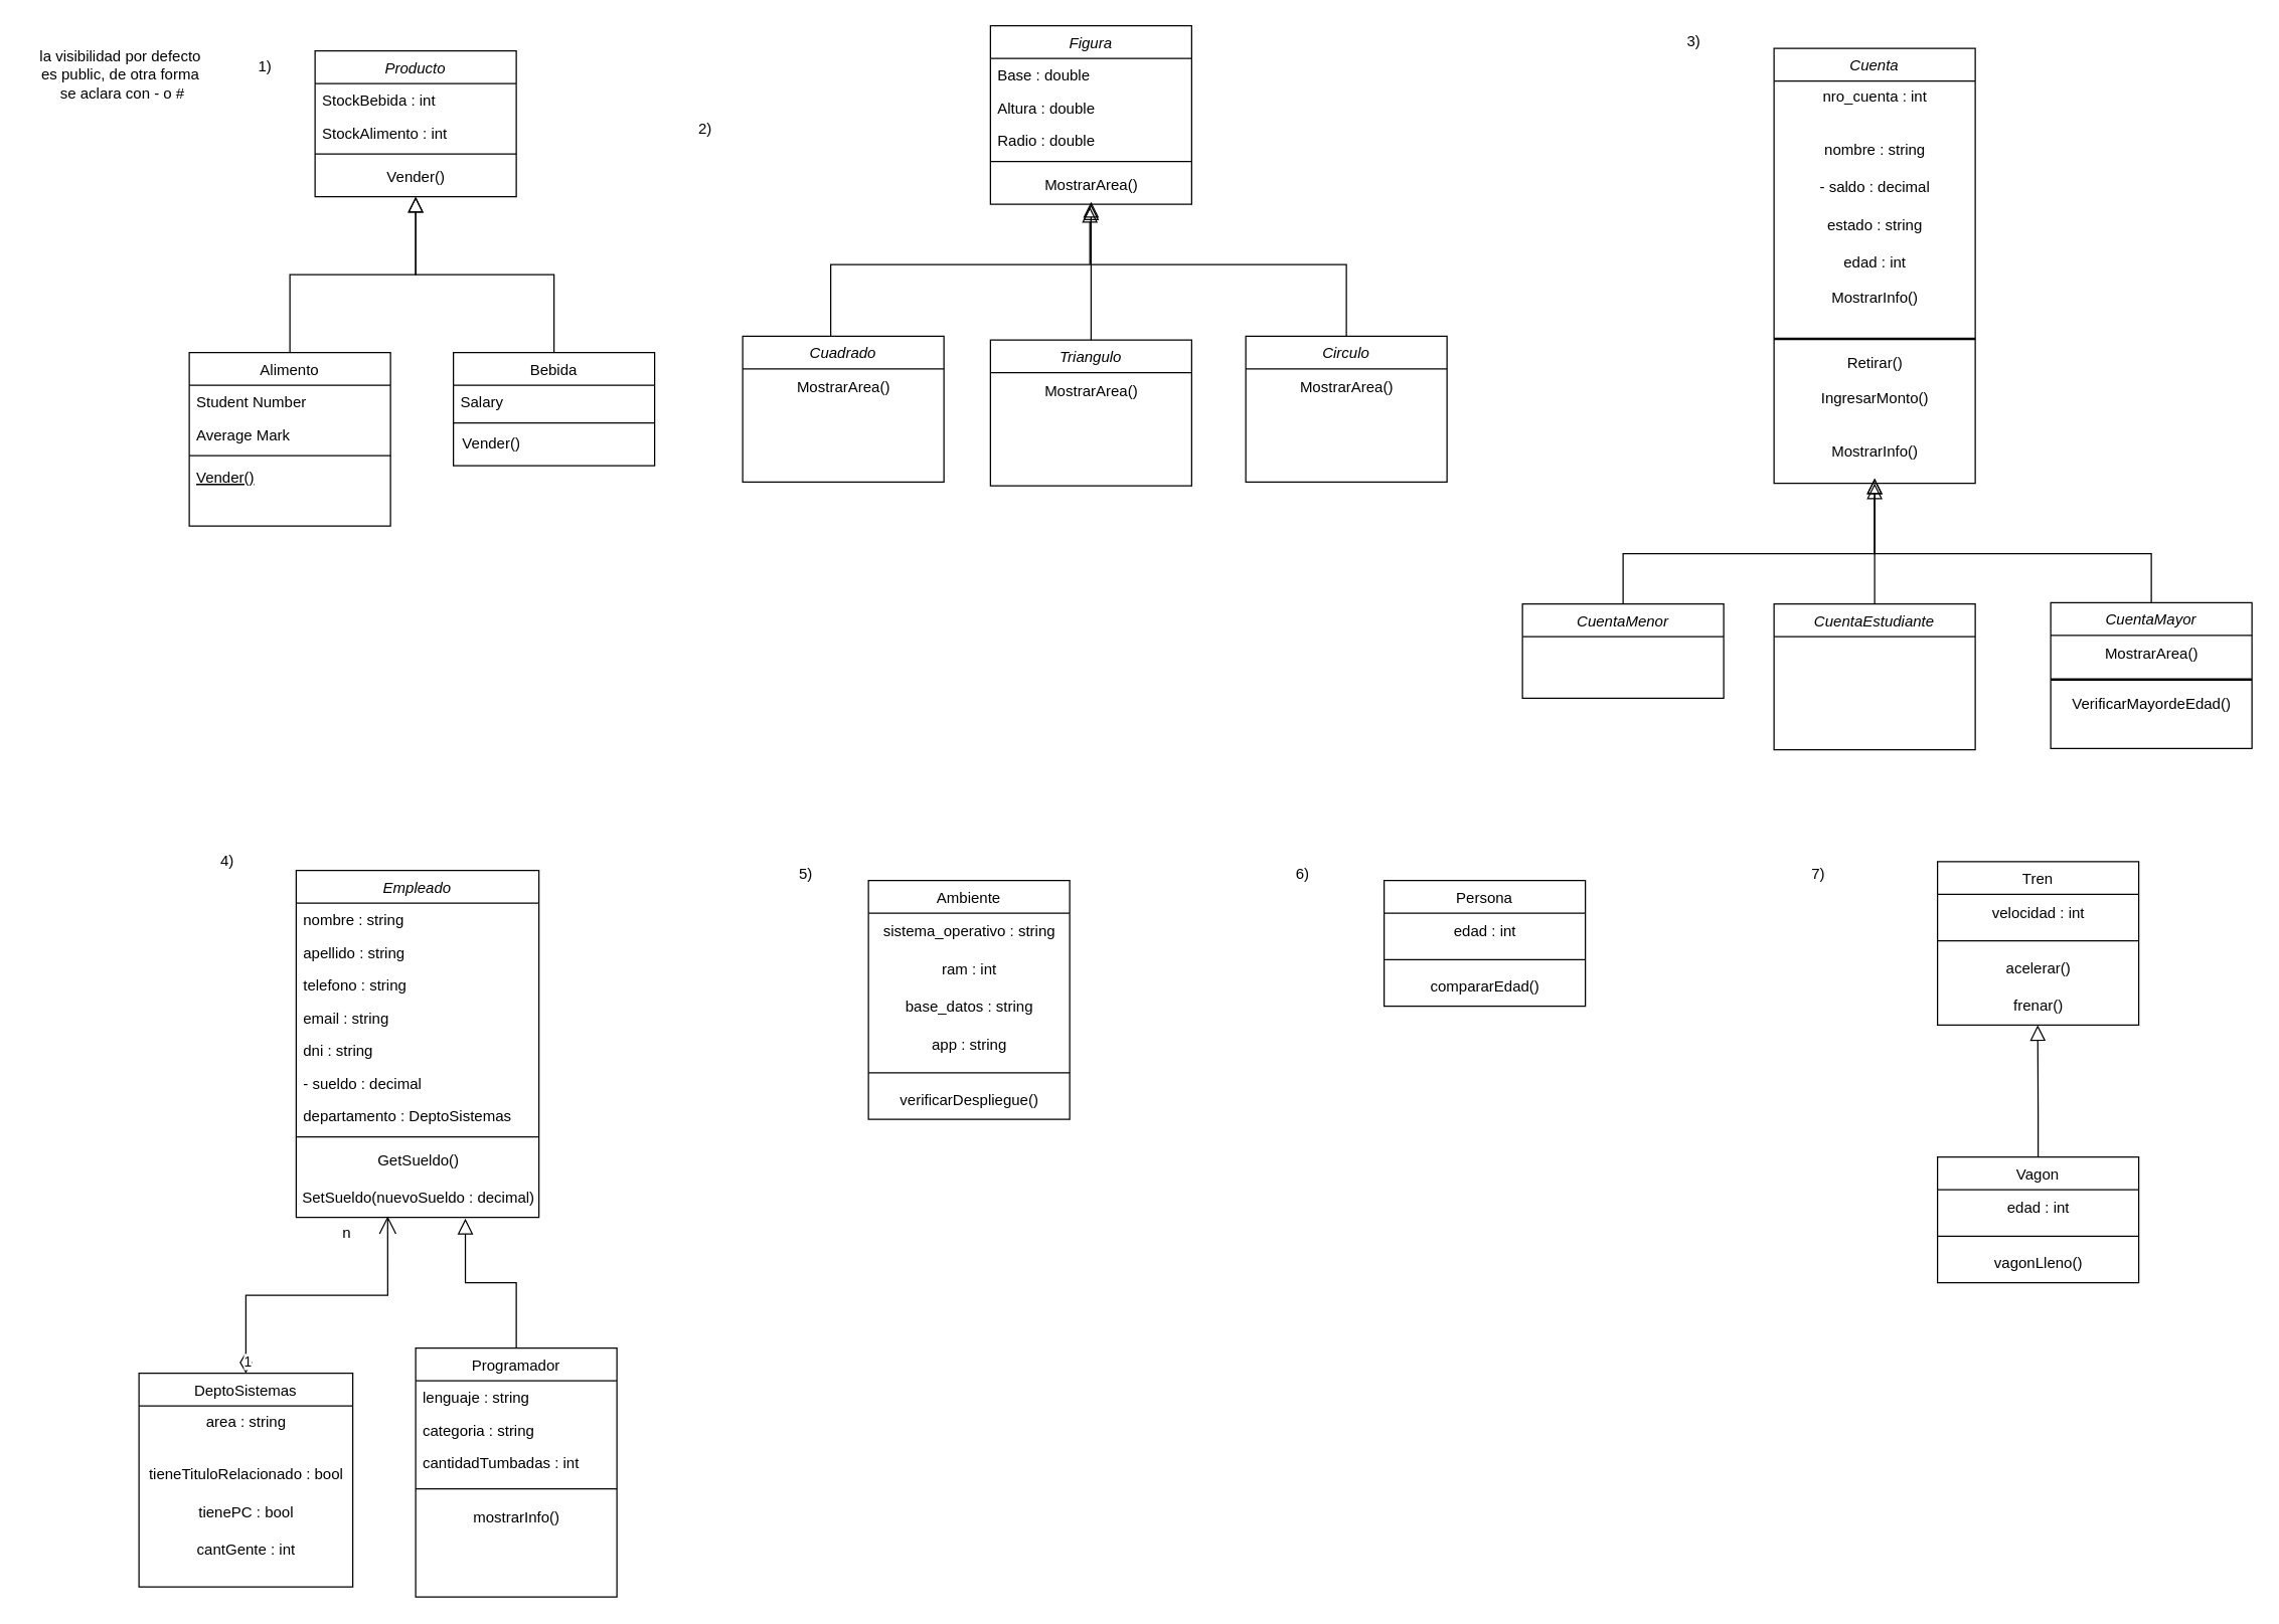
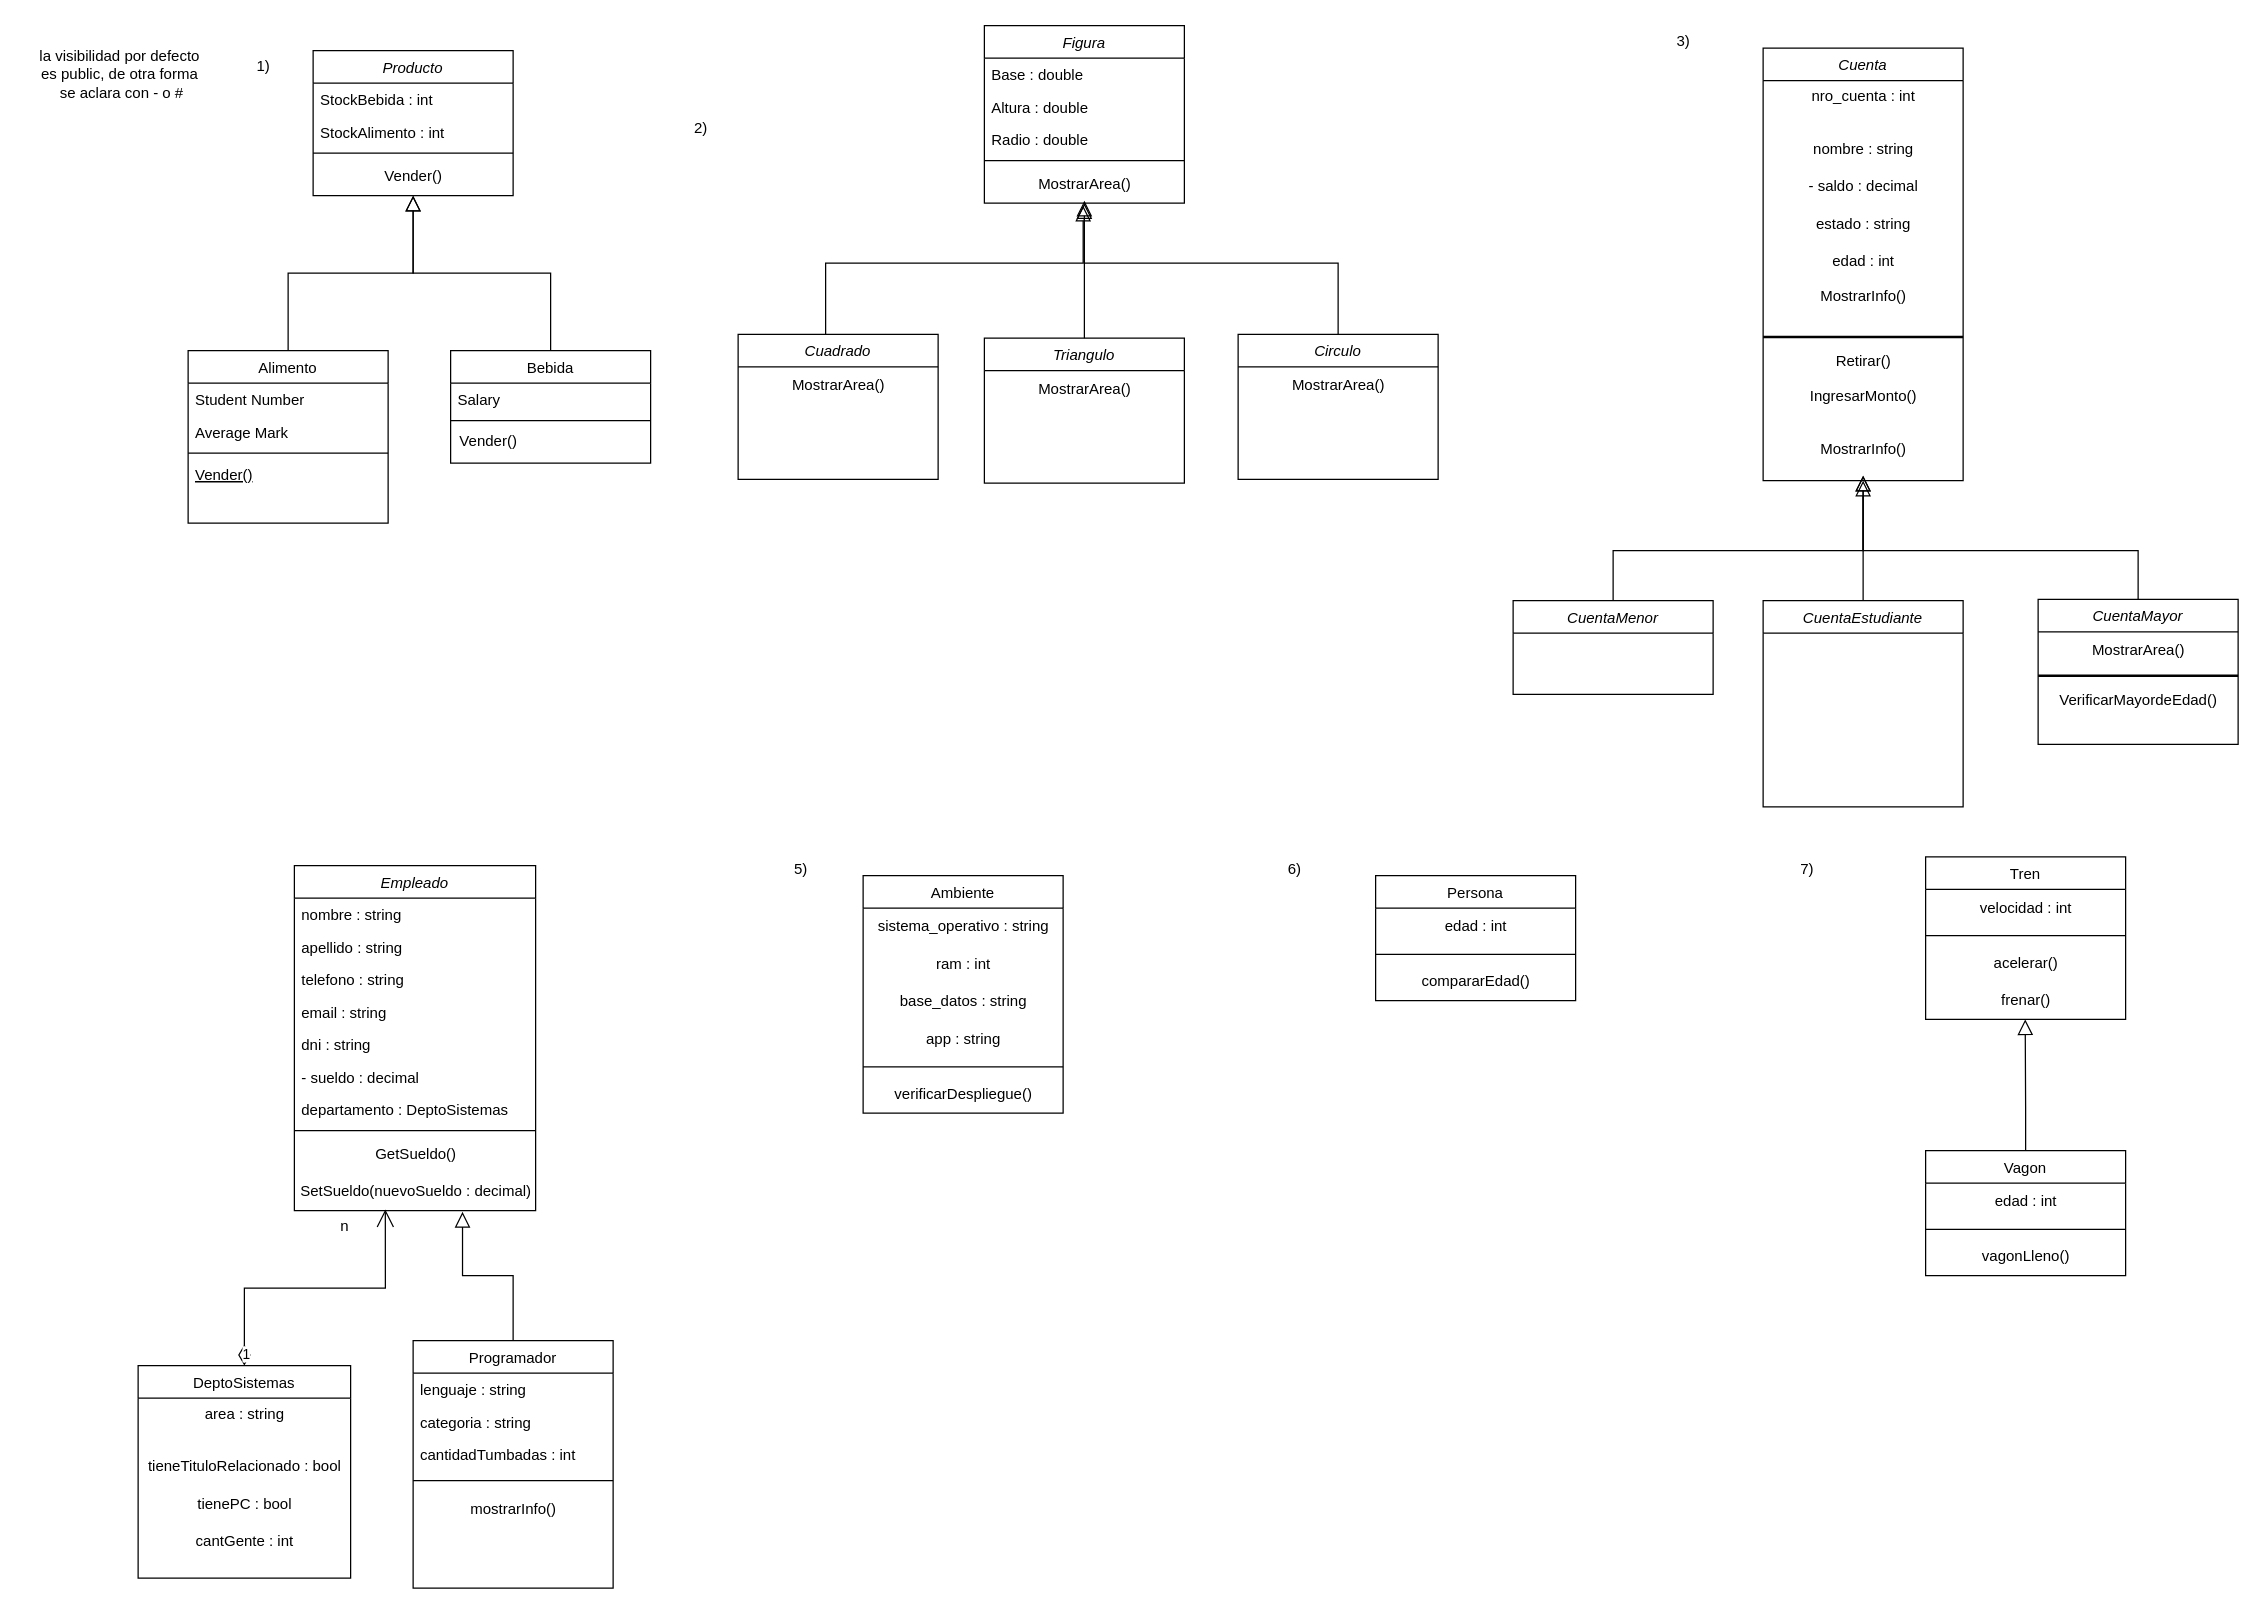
- <mxCell id="47" value="CuentaEstudiante" style="swimlane;fontStyle=2;align=center;verticalAlign=top;childLayout=stackLayout;horizontal=1;startSize=26;horizontalStack=0;resizeParent=1;resizeLast=0;collapsible=1;marginBottom=0;rounded=0;shadow=0;strokeWidth=1;" vertex="1" parent="1"><mxGeometry x="1410" y="480" width="160" height="116" as="geometry"><mxRectangle x="230" y="140" width="160" height="26" as="alternateBounds" /></mxGeometry></mxCell>
+ <mxCell id="47" value="CuentaEstudiante" style="swimlane;fontStyle=2;align=center;verticalAlign=top;childLayout=stackLayout;horizontal=1;startSize=26;horizontalStack=0;resizeParent=1;resizeLast=0;collapsible=1;marginBottom=0;rounded=0;shadow=0;strokeWidth=1;" vertex="1" parent="1"><mxGeometry x="1410" y="480" width="160" height="165" as="geometry"><mxRectangle x="230" y="140" width="160" height="26" as="alternateBounds" /></mxGeometry></mxCell>
- <mxCell id="56" value="4)" style="text;html=1;align=center;verticalAlign=middle;resizable=0;points=[];autosize=1;strokeColor=none;fillColor=none;" vertex="1" parent="1"><mxGeometry x="165" y="670" width="30" height="30" as="geometry" /></mxCell>
